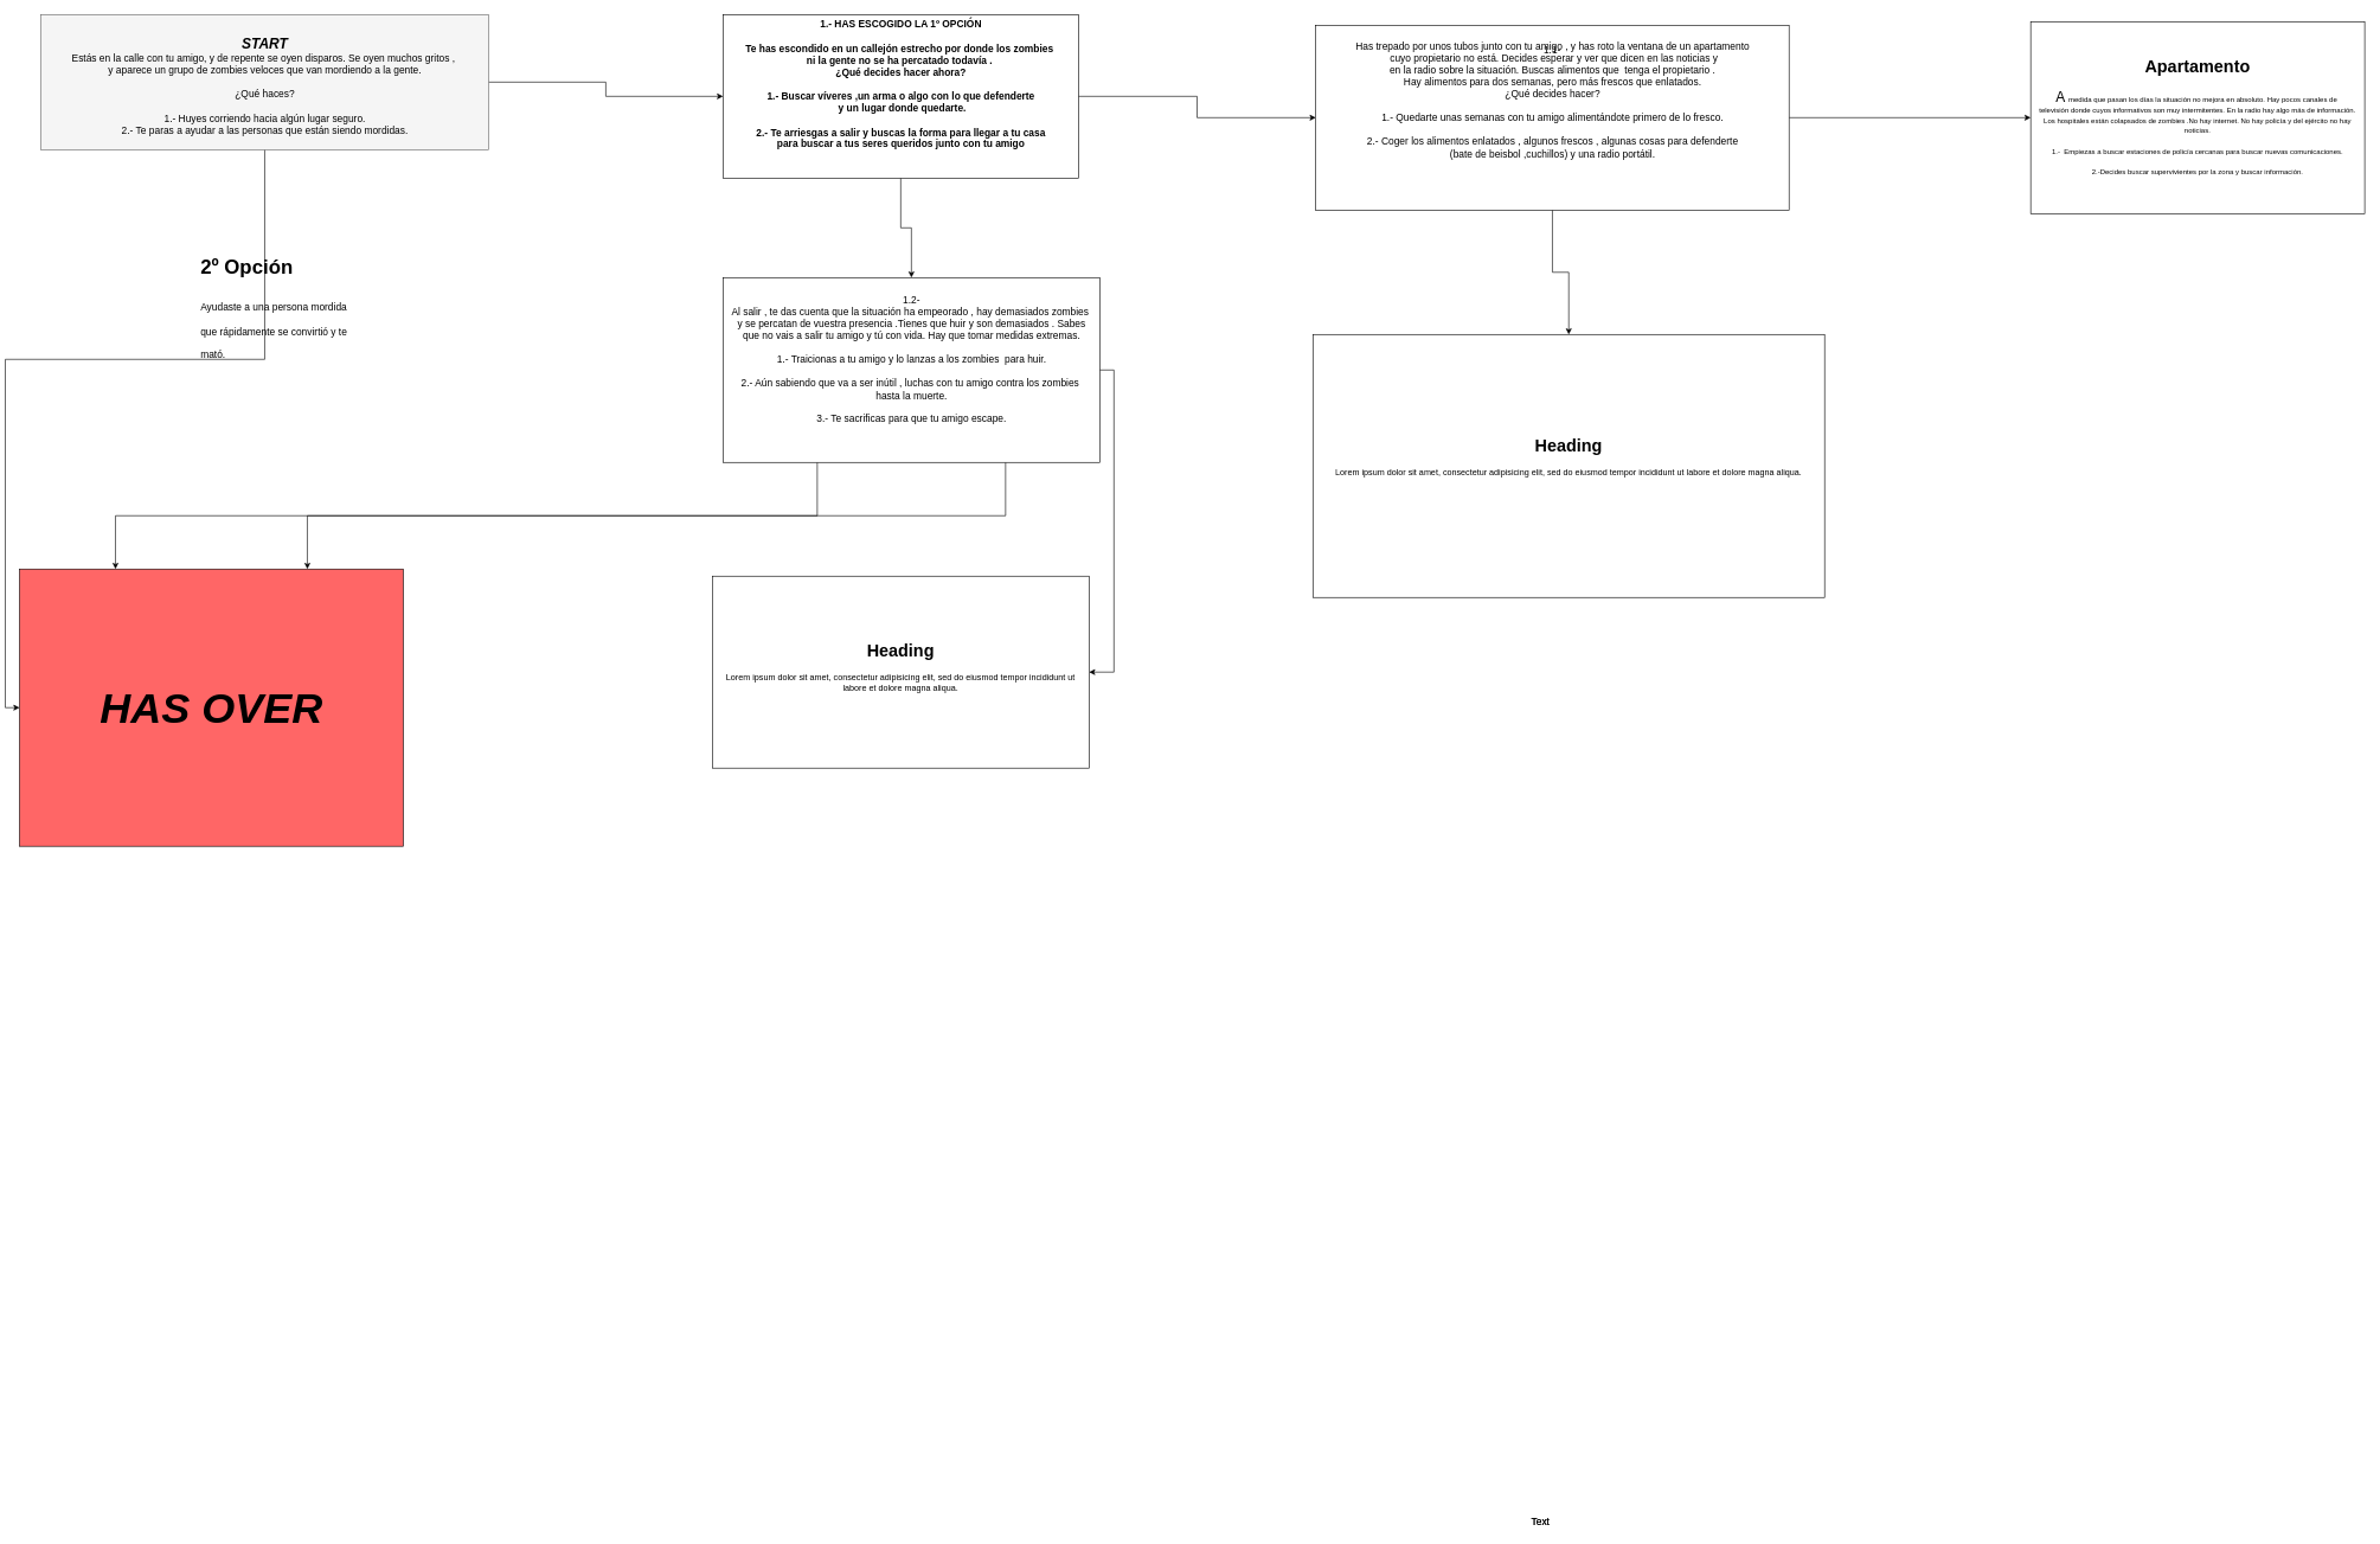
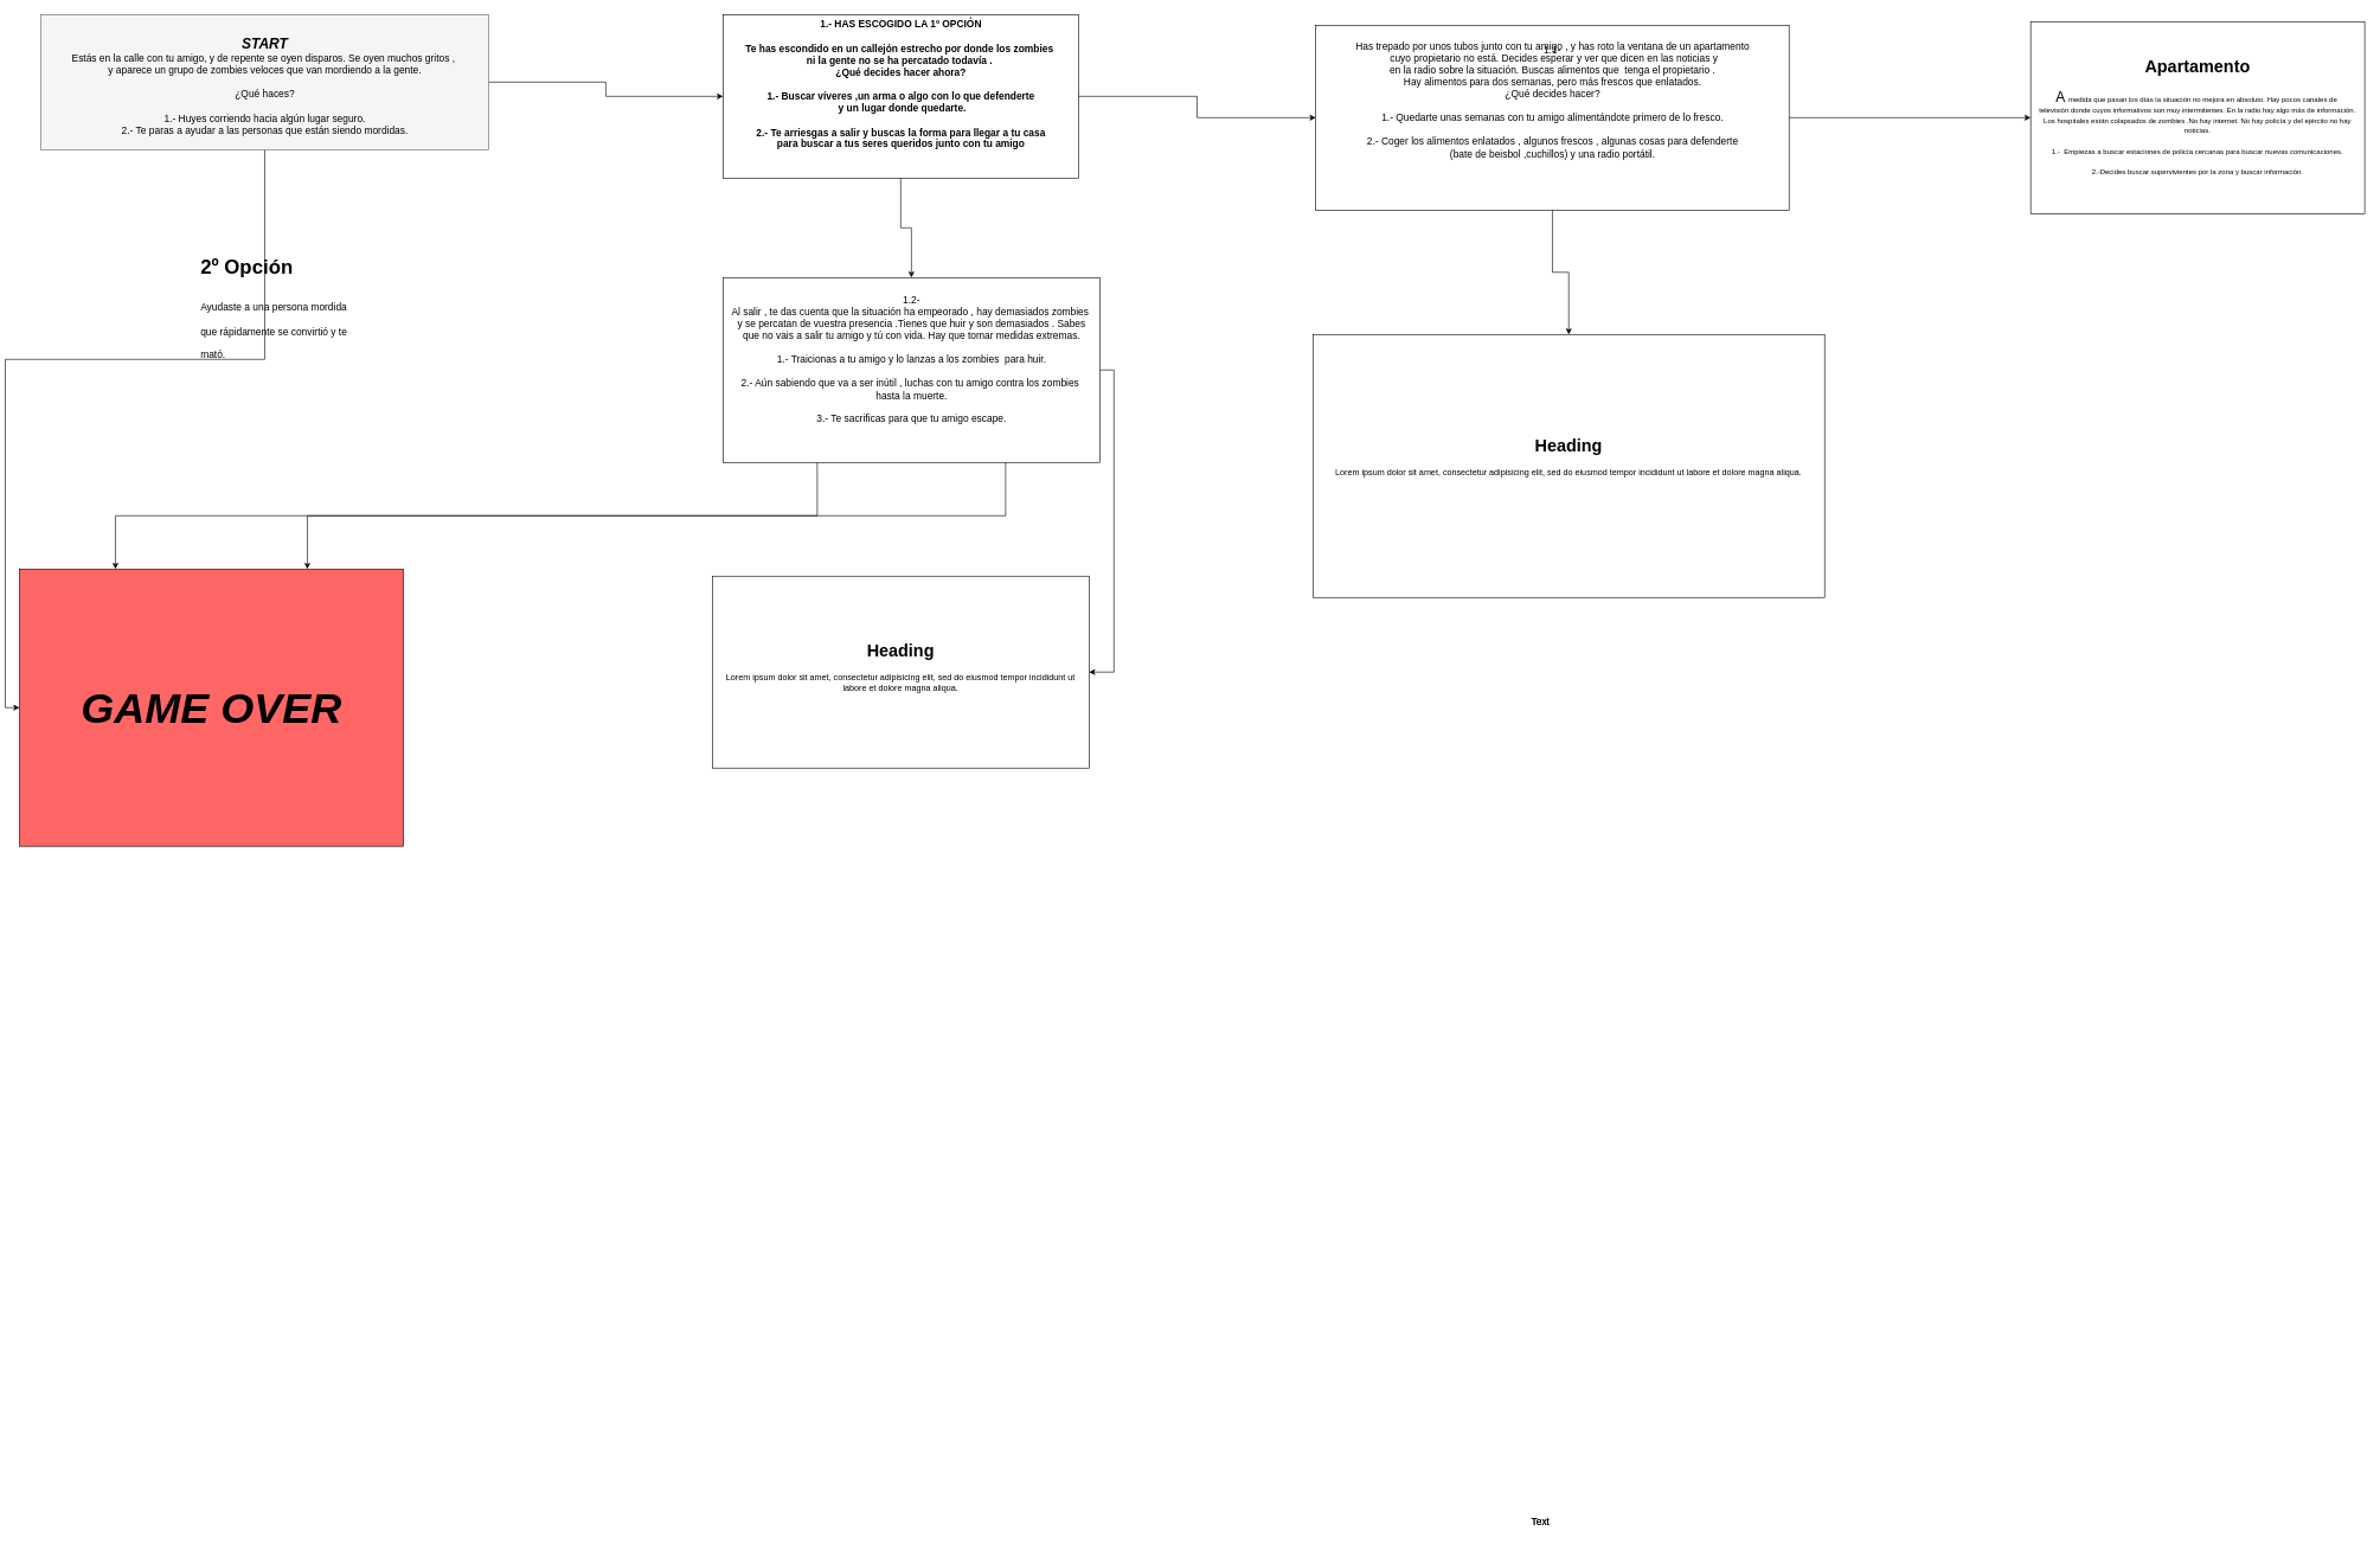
- <mxCell id="19" value="&lt;font size=&quot;1&quot;&gt;&lt;b&gt;&lt;i style=&quot;font-size: 60px&quot;&gt;HAS OVER&lt;/i&gt;&lt;/b&gt;&lt;/font&gt;" style="rounded=0;whiteSpace=wrap;html=1;fontSize=14;labelBackgroundColor=none;fillColor=#FF6666;" parent="1" vertex="1"><mxGeometry x="20" y="800" width="540" height="390" as="geometry" /></mxCell>
+ <mxCell id="19" value="&lt;font size=&quot;1&quot;&gt;&lt;b&gt;&lt;i style=&quot;font-size: 60px&quot;&gt;GAME OVER&lt;/i&gt;&lt;/b&gt;&lt;/font&gt;" style="rounded=0;whiteSpace=wrap;html=1;fontSize=14;labelBackgroundColor=none;fillColor=#FF6666;" parent="1" vertex="1"><mxGeometry x="20" y="800" width="540" height="390" as="geometry" /></mxCell>
